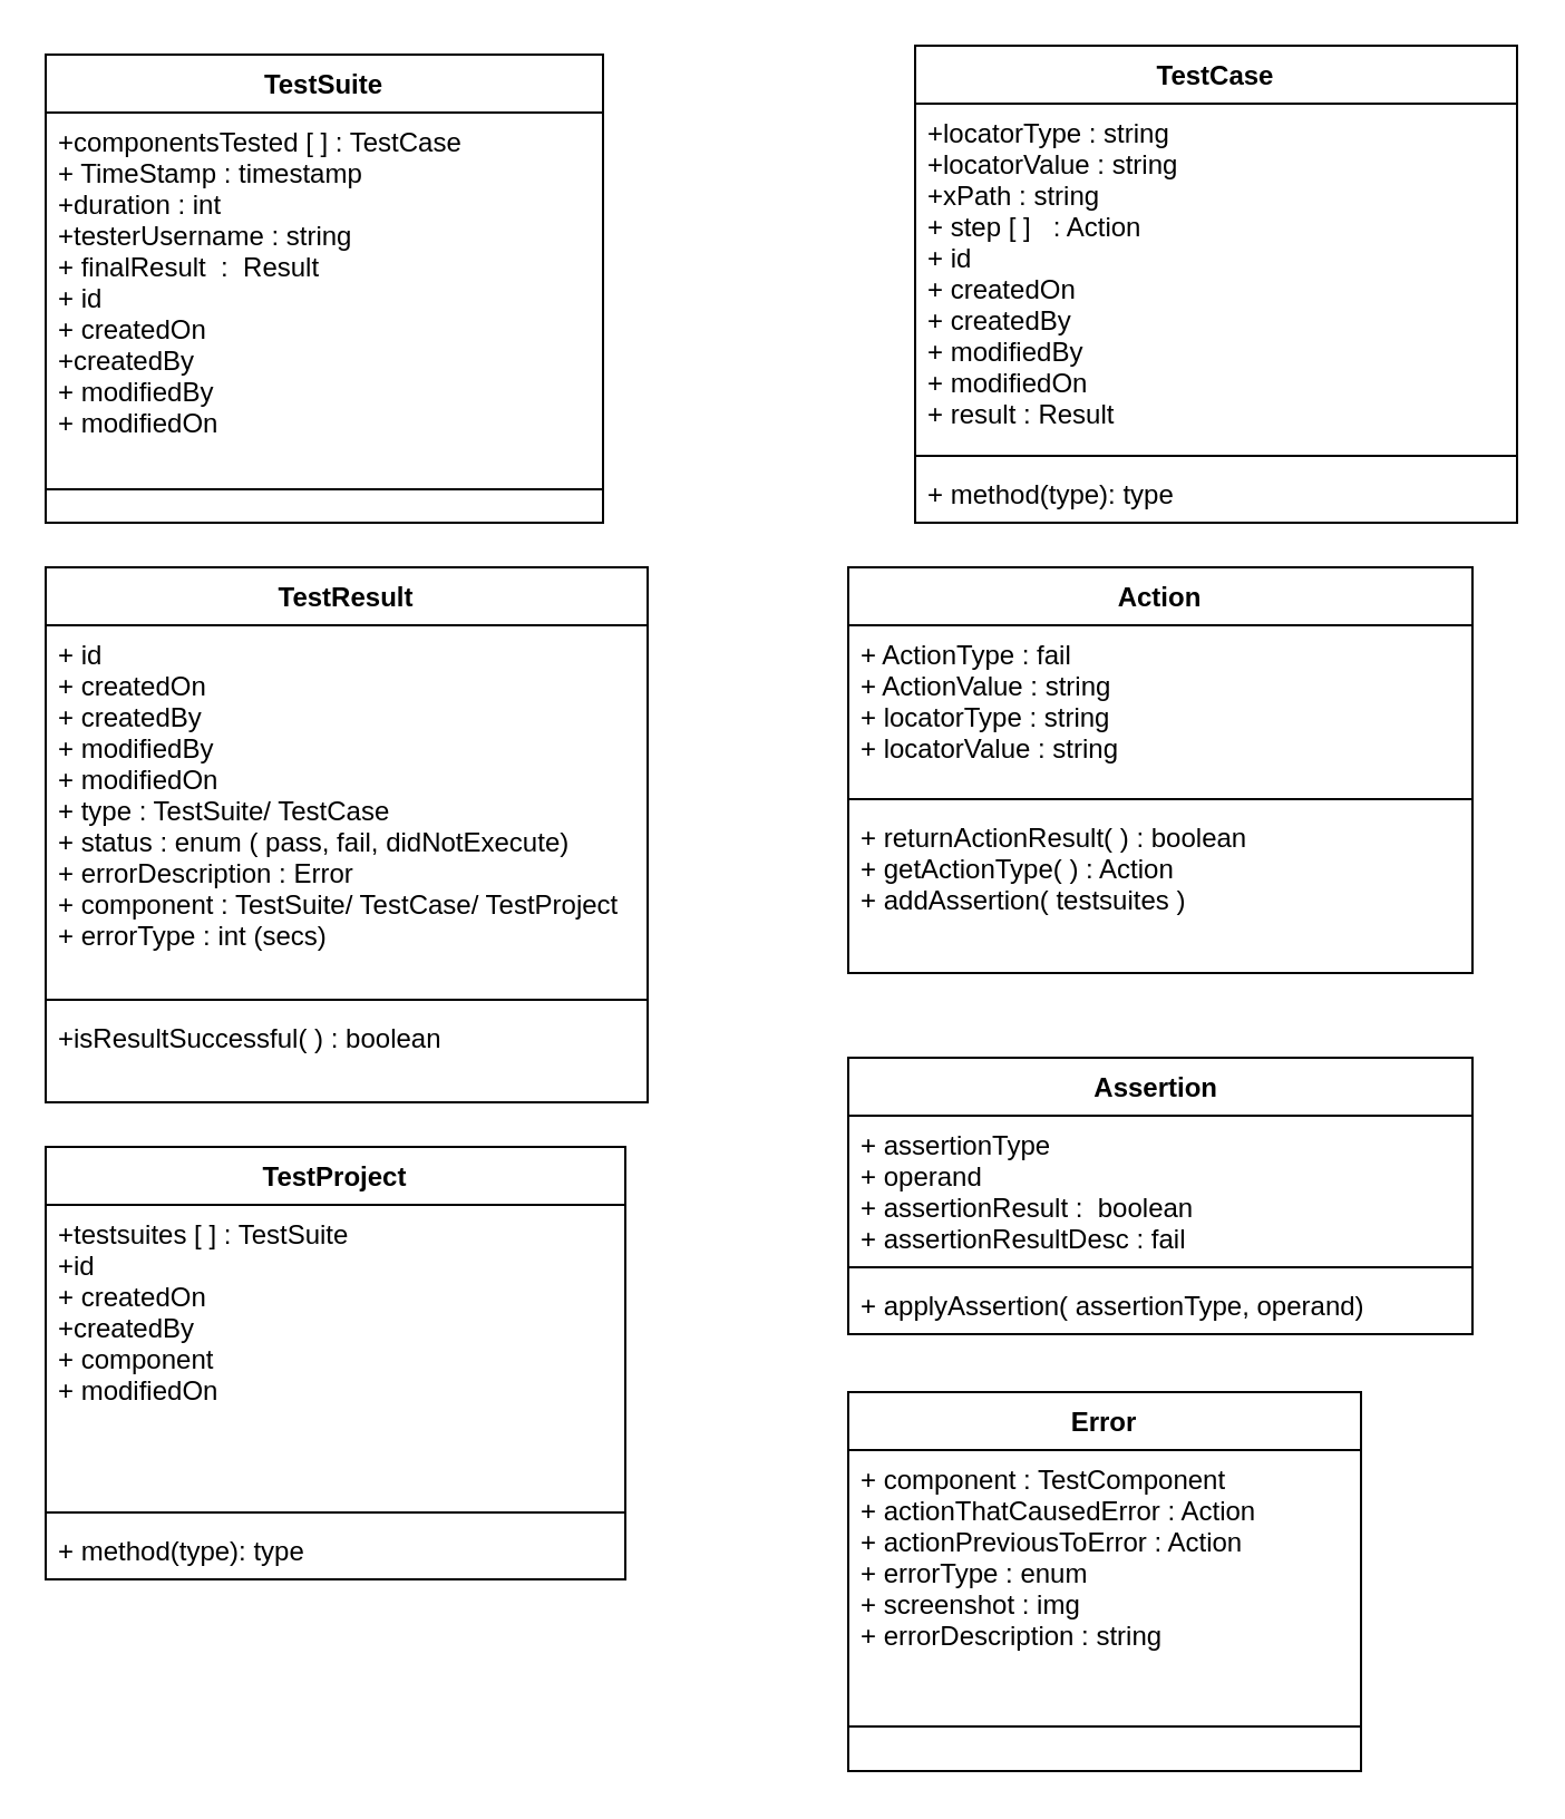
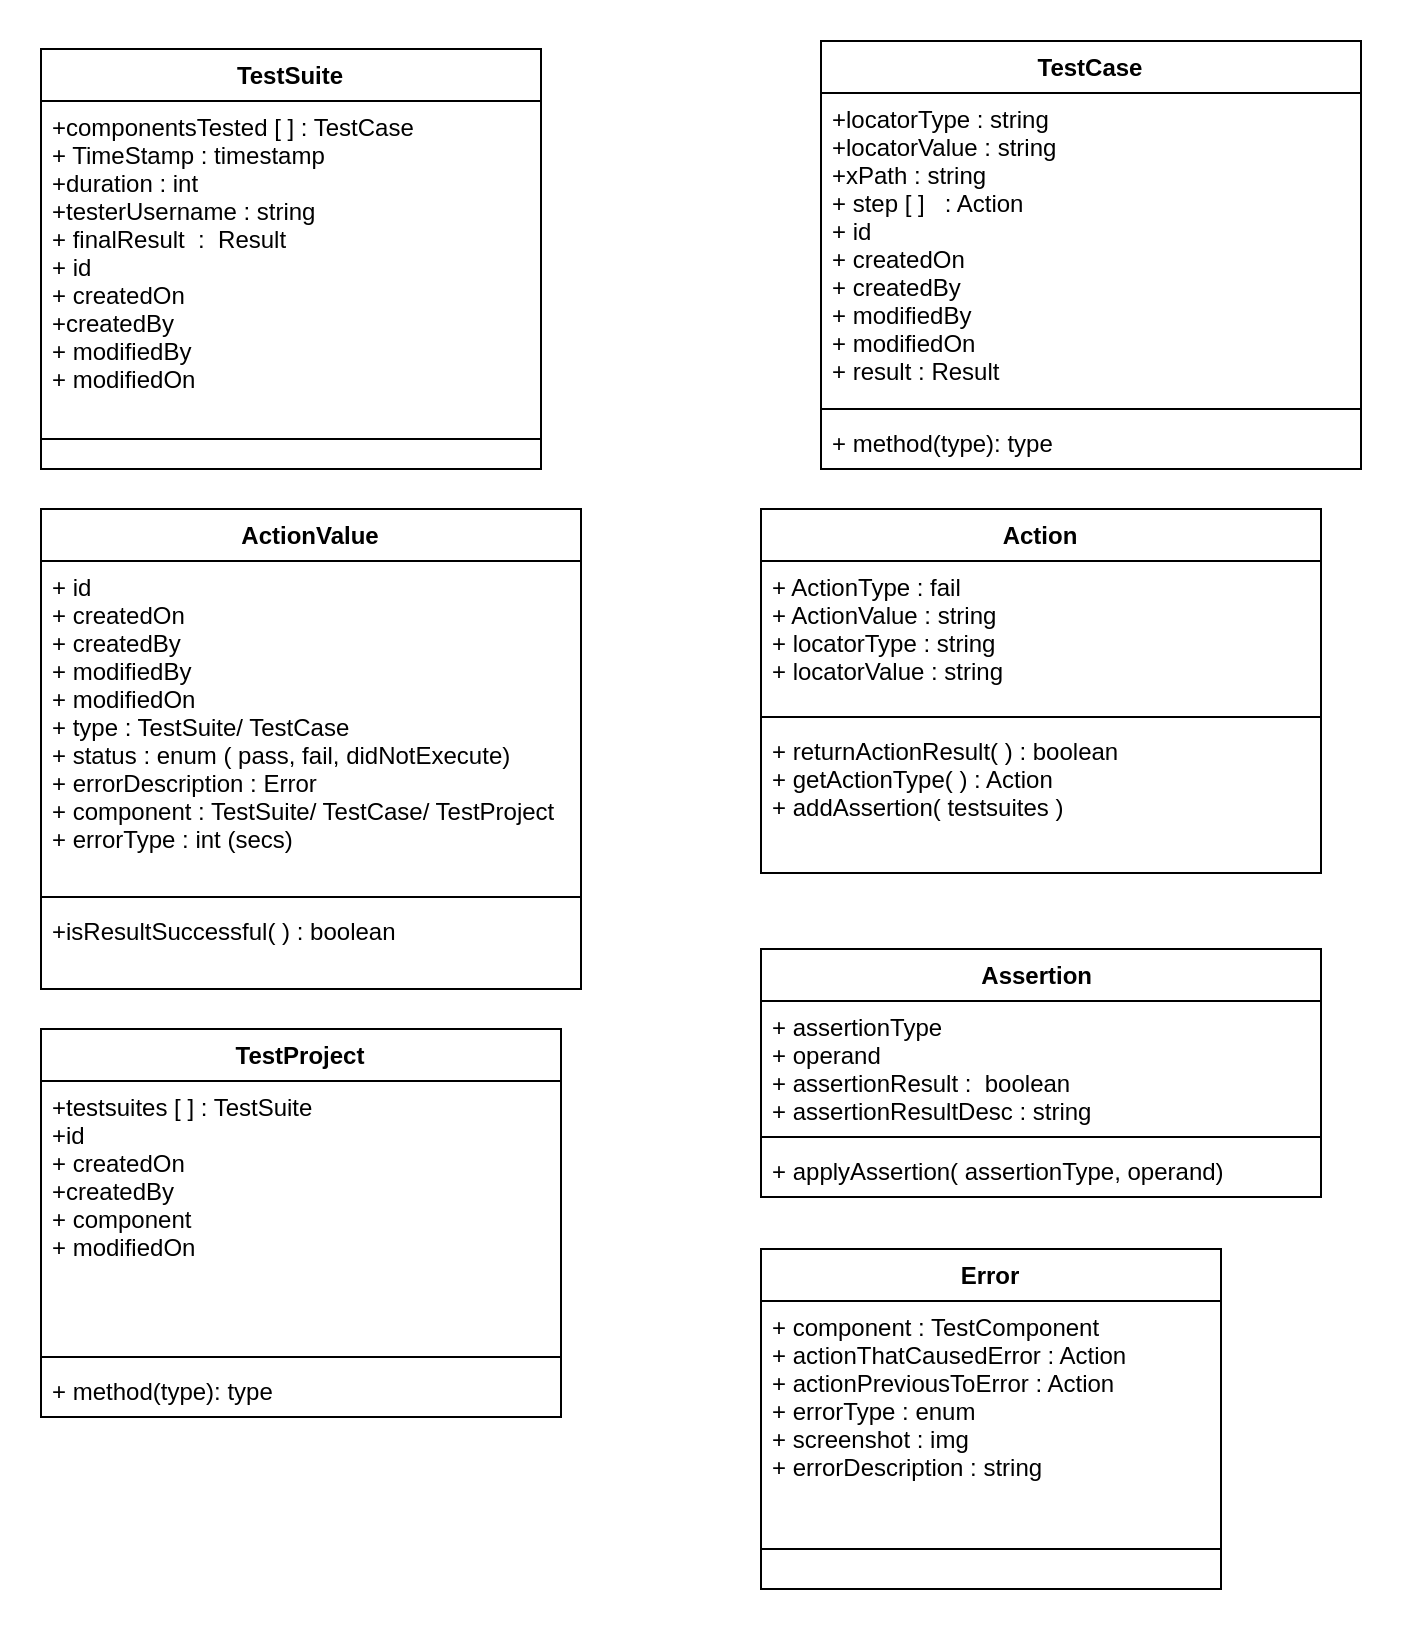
- <mxCell id="9" value="TestResult" style="swimlane;fontStyle=1;align=center;verticalAlign=top;childLayout=stackLayout;horizontal=1;startSize=26;horizontalStack=0;resizeParent=1;resizeParentMax=0;resizeLast=0;collapsible=1;marginBottom=0;" parent="1" vertex="1"><mxGeometry x="20" y="254" width="270" height="240" as="geometry" /></mxCell>
+ <mxCell id="9" value="ActionValue" style="swimlane;fontStyle=1;align=center;verticalAlign=top;childLayout=stackLayout;horizontal=1;startSize=26;horizontalStack=0;resizeParent=1;resizeParentMax=0;resizeLast=0;collapsible=1;marginBottom=0;" parent="1" vertex="1"><mxGeometry x="20" y="254" width="270" height="240" as="geometry" /></mxCell>
- <mxCell id="14" value="+ assertionType  &#10;+ operand &#10;+ assertionResult :  boolean  &#10;+ assertionResultDesc : fail " style="text;strokeColor=none;fillColor=none;align=left;verticalAlign=top;spacingLeft=4;spacingRight=4;overflow=hidden;rotatable=0;points=[[0,0.5],[1,0.5]];portConstraint=eastwest;" parent="13" vertex="1"><mxGeometry y="26" width="280" height="64" as="geometry" /></mxCell>
+ <mxCell id="14" value="+ assertionType  &#10;+ operand &#10;+ assertionResult :  boolean  &#10;+ assertionResultDesc : string " style="text;strokeColor=none;fillColor=none;align=left;verticalAlign=top;spacingLeft=4;spacingRight=4;overflow=hidden;rotatable=0;points=[[0,0.5],[1,0.5]];portConstraint=eastwest;" parent="13" vertex="1"><mxGeometry y="26" width="280" height="64" as="geometry" /></mxCell>
